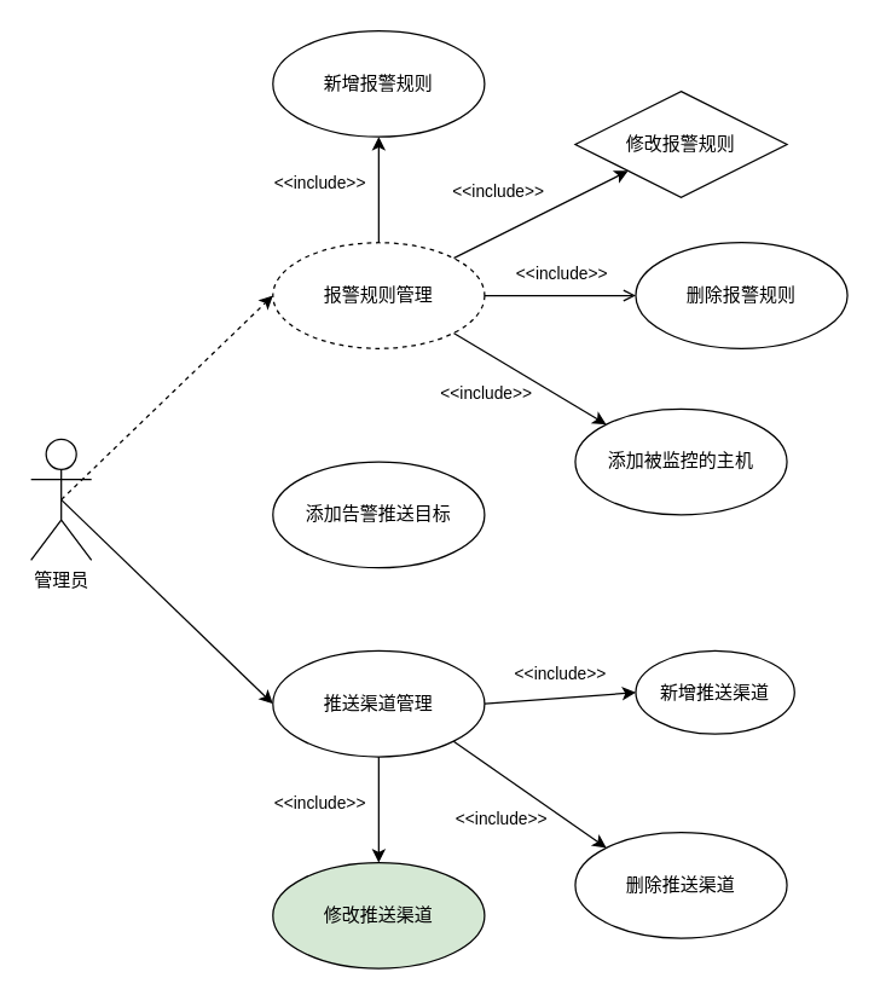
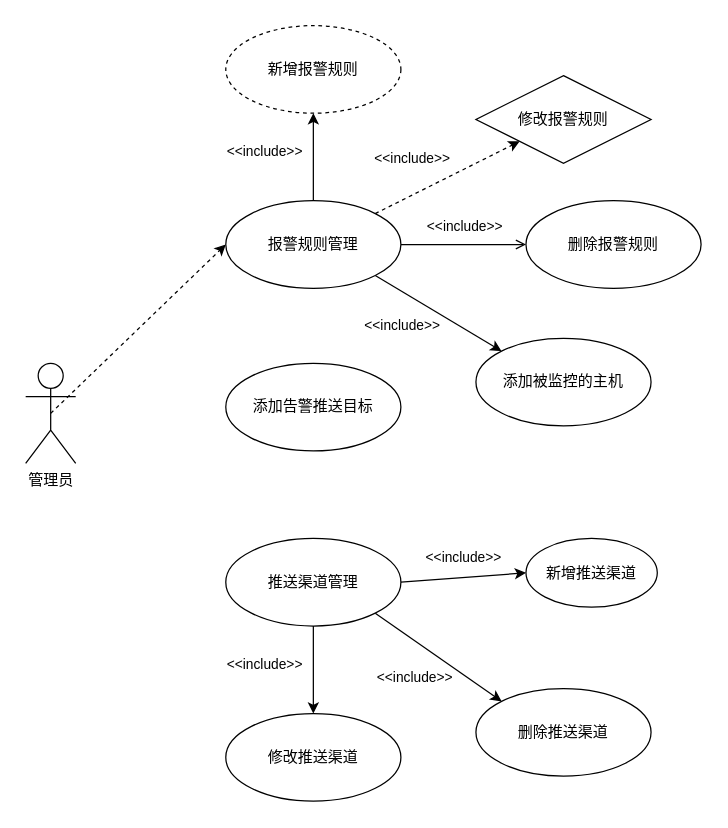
- <mxCell id="21" value="新增报警规则" style="ellipse;whiteSpace=wrap;html=1;" parent="1" vertex="1"><mxGeometry x="180" y="20" width="140" height="70" as="geometry" /></mxCell>
+ <mxCell id="21" value="新增报警规则" style="ellipse;whiteSpace=wrap;html=1;dashed=1;" parent="1" vertex="1"><mxGeometry x="180" y="20" width="140" height="70" as="geometry" /></mxCell>
- <mxCell id="7" style="edgeStyle=none;rounded=0;orthogonalLoop=1;jettySize=auto;html=1;exitX=1;exitY=0;exitDx=0;exitDy=0;entryX=0;entryY=1;entryDx=0;entryDy=0;" parent="1" source="13" target="22" edge="1"><mxGeometry relative="1" as="geometry" /></mxCell>
+ <mxCell id="7" style="edgeStyle=none;rounded=0;orthogonalLoop=1;jettySize=auto;html=1;exitX=1;exitY=0;exitDx=0;exitDy=0;entryX=0;entryY=1;entryDx=0;entryDy=0;dashed=1;" parent="1" source="13" target="22" edge="1"><mxGeometry relative="1" as="geometry" /></mxCell>
- <mxCell id="13" value="报警规则管理" style="ellipse;whiteSpace=wrap;html=1;dashed=1;" parent="1" vertex="1"><mxGeometry x="180" y="160" width="140" height="70" as="geometry" /></mxCell>
+ <mxCell id="13" value="报警规则管理" style="ellipse;whiteSpace=wrap;html=1;" parent="1" vertex="1"><mxGeometry x="180" y="160" width="140" height="70" as="geometry" /></mxCell>
- <mxCell id="28" value="添加告警推送目标" style="ellipse;whiteSpace=wrap;html=1;" parent="1" vertex="1"><mxGeometry x="180" y="305" width="140" height="70" as="geometry" /></mxCell>
+ <mxCell id="28" value="添加告警推送目标" style="ellipse;whiteSpace=wrap;html=1;" parent="1" vertex="1"><mxGeometry x="180" y="290" width="140" height="70" as="geometry" /></mxCell>
- <mxCell id="2" style="rounded=0;orthogonalLoop=1;jettySize=auto;html=1;exitX=0.5;exitY=0.5;exitDx=0;exitDy=0;exitPerimeter=0;entryX=0;entryY=0.5;entryDx=0;entryDy=0;" parent="1" source="4" target="20" edge="1"><mxGeometry relative="1" as="geometry" /></mxCell>
- <mxCell id="24" value="修改推送渠道" style="ellipse;whiteSpace=wrap;html=1;fillColor=#d5e8d4;" parent="1" vertex="1"><mxGeometry x="180" y="570" width="140" height="70" as="geometry" /></mxCell>
+ <mxCell id="24" value="修改推送渠道" style="ellipse;whiteSpace=wrap;html=1;" parent="1" vertex="1"><mxGeometry x="180" y="570" width="140" height="70" as="geometry" /></mxCell>
